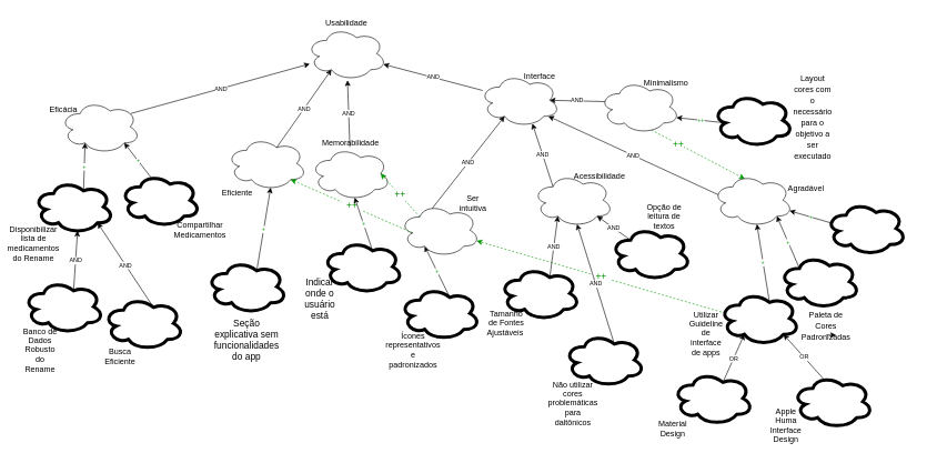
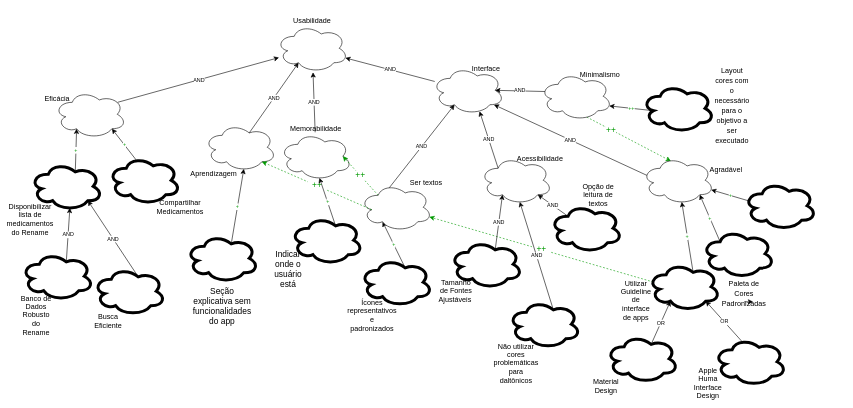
- <mxCell id="23" value="Eficiente" style="text;html=1;strokeColor=none;fillColor=none;align=center;verticalAlign=middle;whiteSpace=wrap;rounded=0;" vertex="1" parent="20"><mxGeometry x="-10" y="85" width="60" height="30" as="geometry" /></mxCell>
+ <mxCell id="23" value="Aprendizagem" style="text;html=1;strokeColor=none;fillColor=none;align=center;verticalAlign=middle;whiteSpace=wrap;rounded=0;" vertex="1" parent="20"><mxGeometry x="-10" y="85" width="60" height="30" as="geometry" /></mxCell>
- <mxCell id="43" value="Ser intuitiva" style="text;html=1;strokeColor=none;fillColor=none;align=center;verticalAlign=middle;whiteSpace=wrap;rounded=0;" vertex="1" parent="41"><mxGeometry x="80" y="-15" width="60" height="30" as="geometry" /></mxCell>
+ <mxCell id="43" value="Ser textos" style="text;html=1;strokeColor=none;fillColor=none;align=center;verticalAlign=middle;whiteSpace=wrap;rounded=0;" vertex="1" parent="41"><mxGeometry x="80" y="-15" width="60" height="30" as="geometry" /></mxCell>
